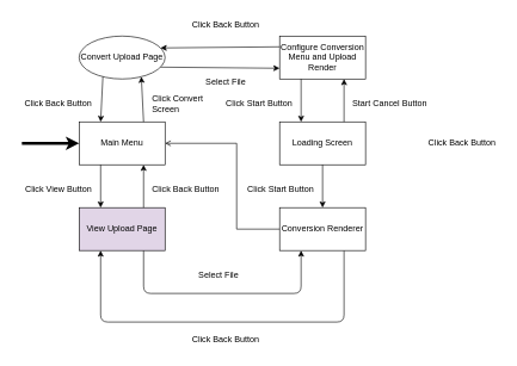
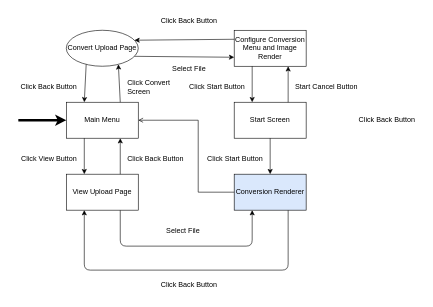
- <mxCell id="14" value="Configure Conversion Menu and Upload Render" style="rounded=0;whiteSpace=wrap;html=1;" parent="1" vertex="1"><mxGeometry x="390" y="50" width="120" height="60" as="geometry" /></mxCell>
+ <mxCell id="14" value="Configure Conversion Menu and Image Render" style="rounded=0;whiteSpace=wrap;html=1;" parent="1" vertex="1"><mxGeometry x="390" y="50" width="120" height="60" as="geometry" /></mxCell>
- <mxCell id="20" value="Loading Screen" style="rounded=0;whiteSpace=wrap;html=1;" parent="1" vertex="1"><mxGeometry x="390" y="170" width="120" height="60" as="geometry" /></mxCell>
+ <mxCell id="20" value="Start Screen" style="rounded=0;whiteSpace=wrap;html=1;" parent="1" vertex="1"><mxGeometry x="390" y="170" width="120" height="60" as="geometry" /></mxCell>
- <mxCell id="5" value="View Upload Page" style="rounded=0;whiteSpace=wrap;html=1;fillColor=#e1d5e7;" parent="1" vertex="1"><mxGeometry x="110" y="290" width="120" height="60" as="geometry" /></mxCell>
+ <mxCell id="5" value="View Upload Page" style="rounded=0;whiteSpace=wrap;html=1;" parent="1" vertex="1"><mxGeometry x="110" y="290" width="120" height="60" as="geometry" /></mxCell>
- <mxCell id="26" value="Conversion Renderer" style="rounded=0;whiteSpace=wrap;html=1;" parent="1" vertex="1"><mxGeometry x="390" y="290" width="120" height="60" as="geometry" /></mxCell>
+ <mxCell id="26" value="Conversion Renderer" style="rounded=0;whiteSpace=wrap;html=1;fillColor=#dae8fc;" parent="1" vertex="1"><mxGeometry x="390" y="290" width="120" height="60" as="geometry" /></mxCell>
